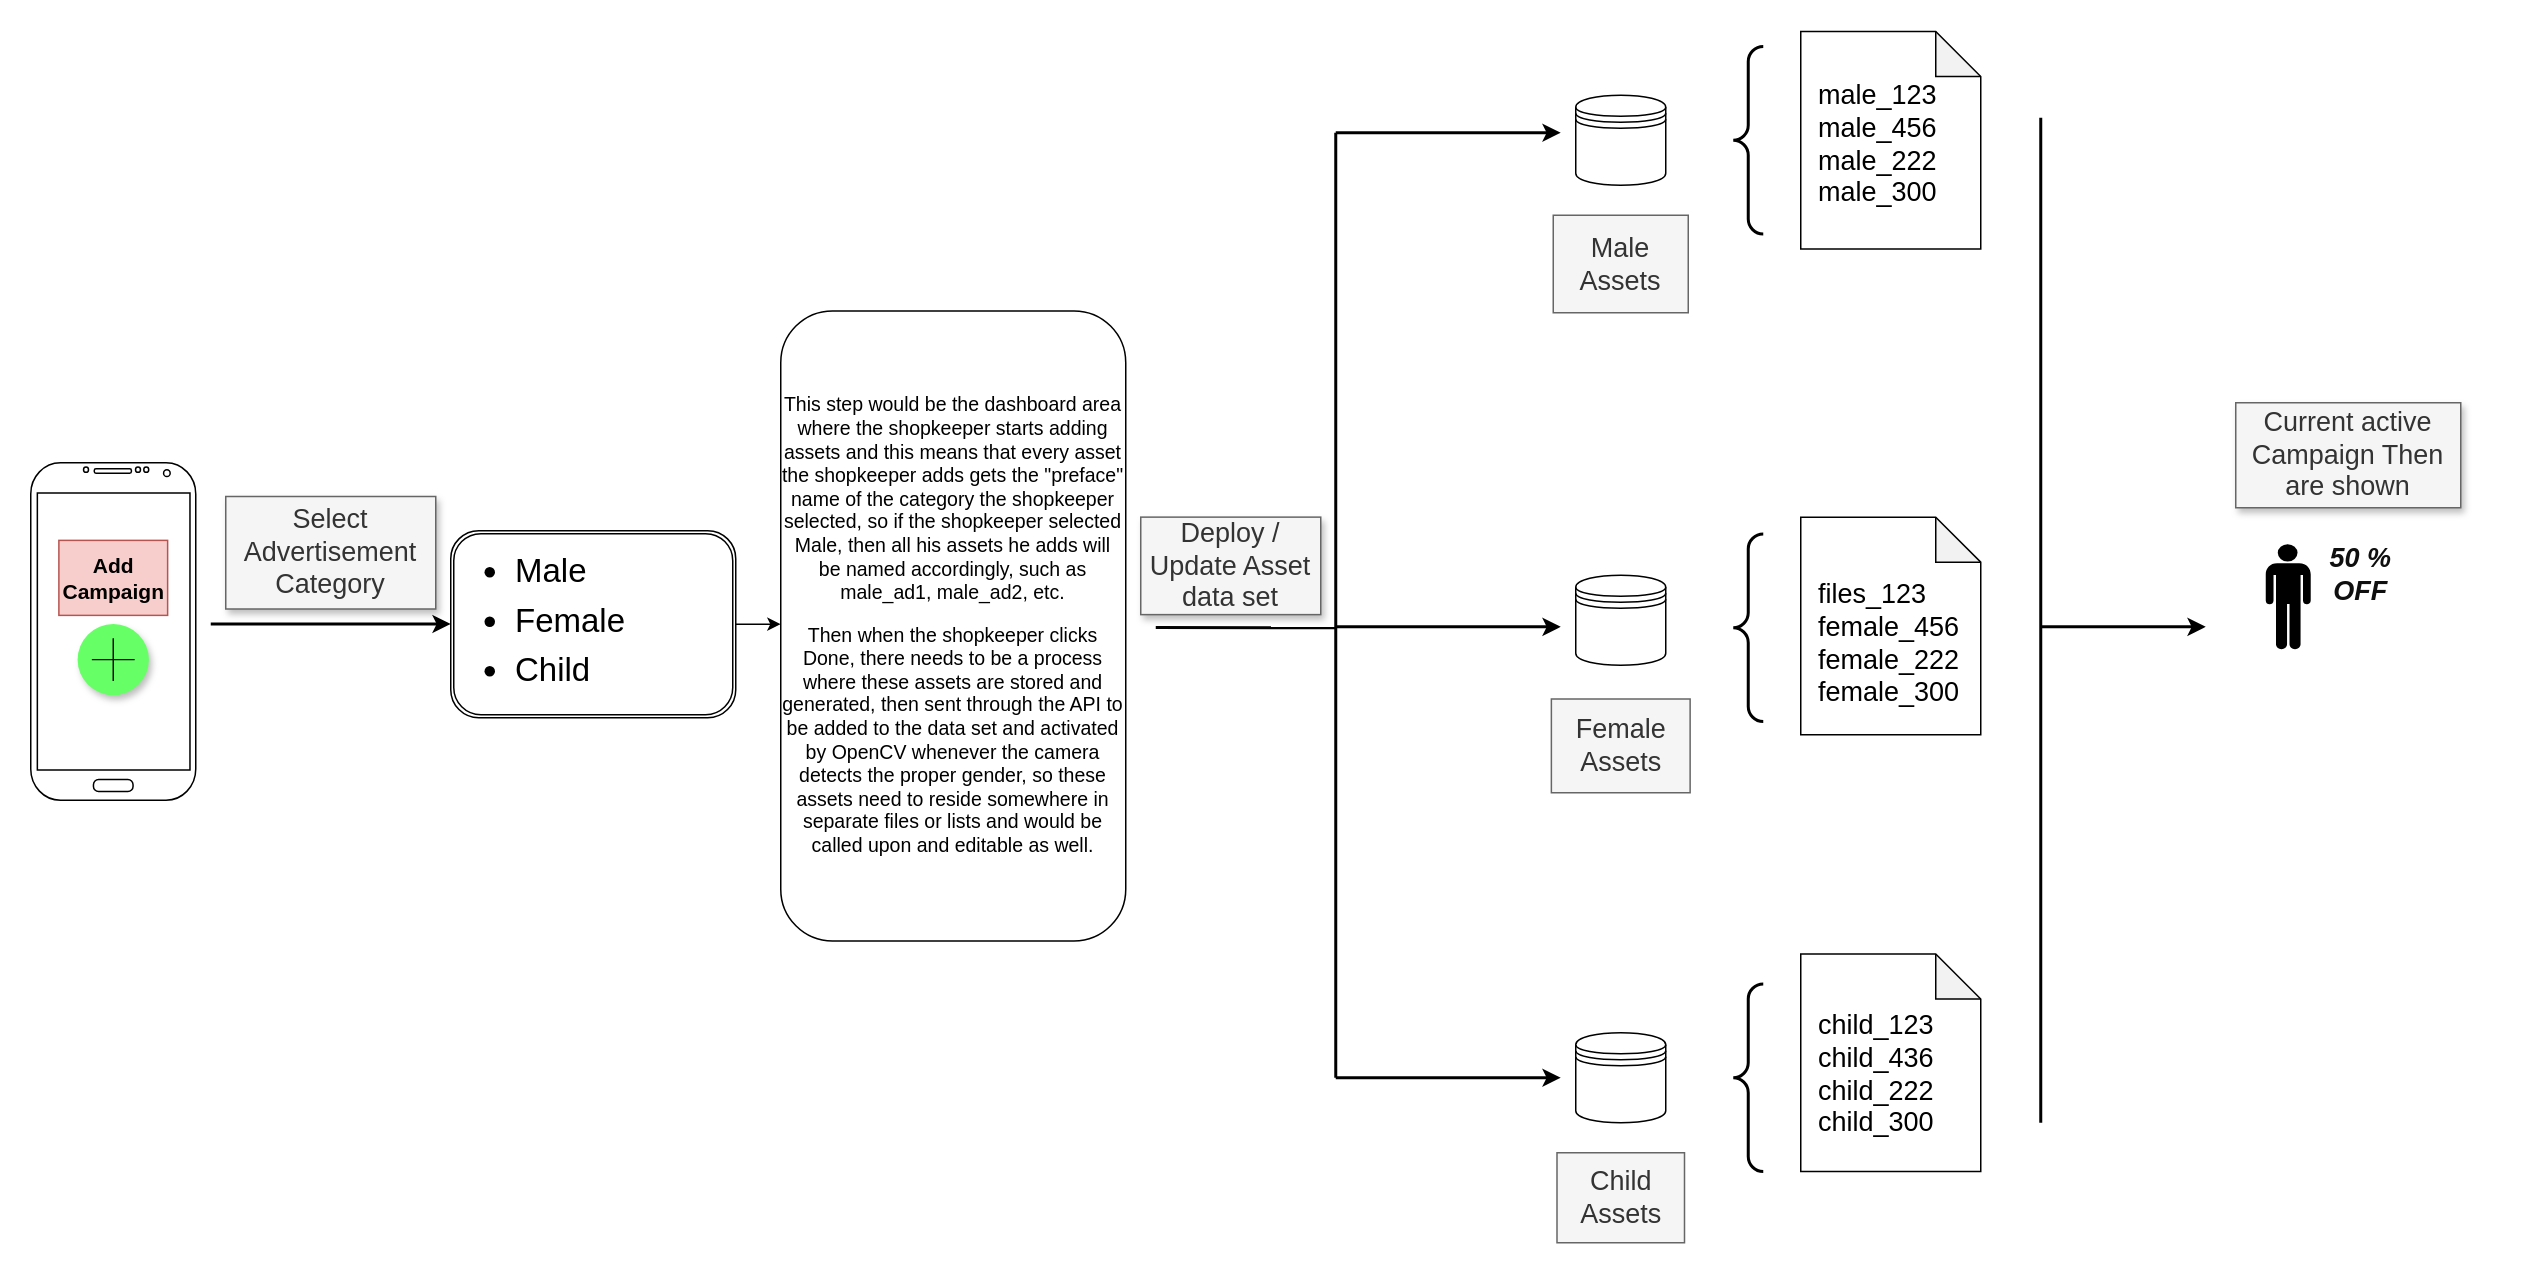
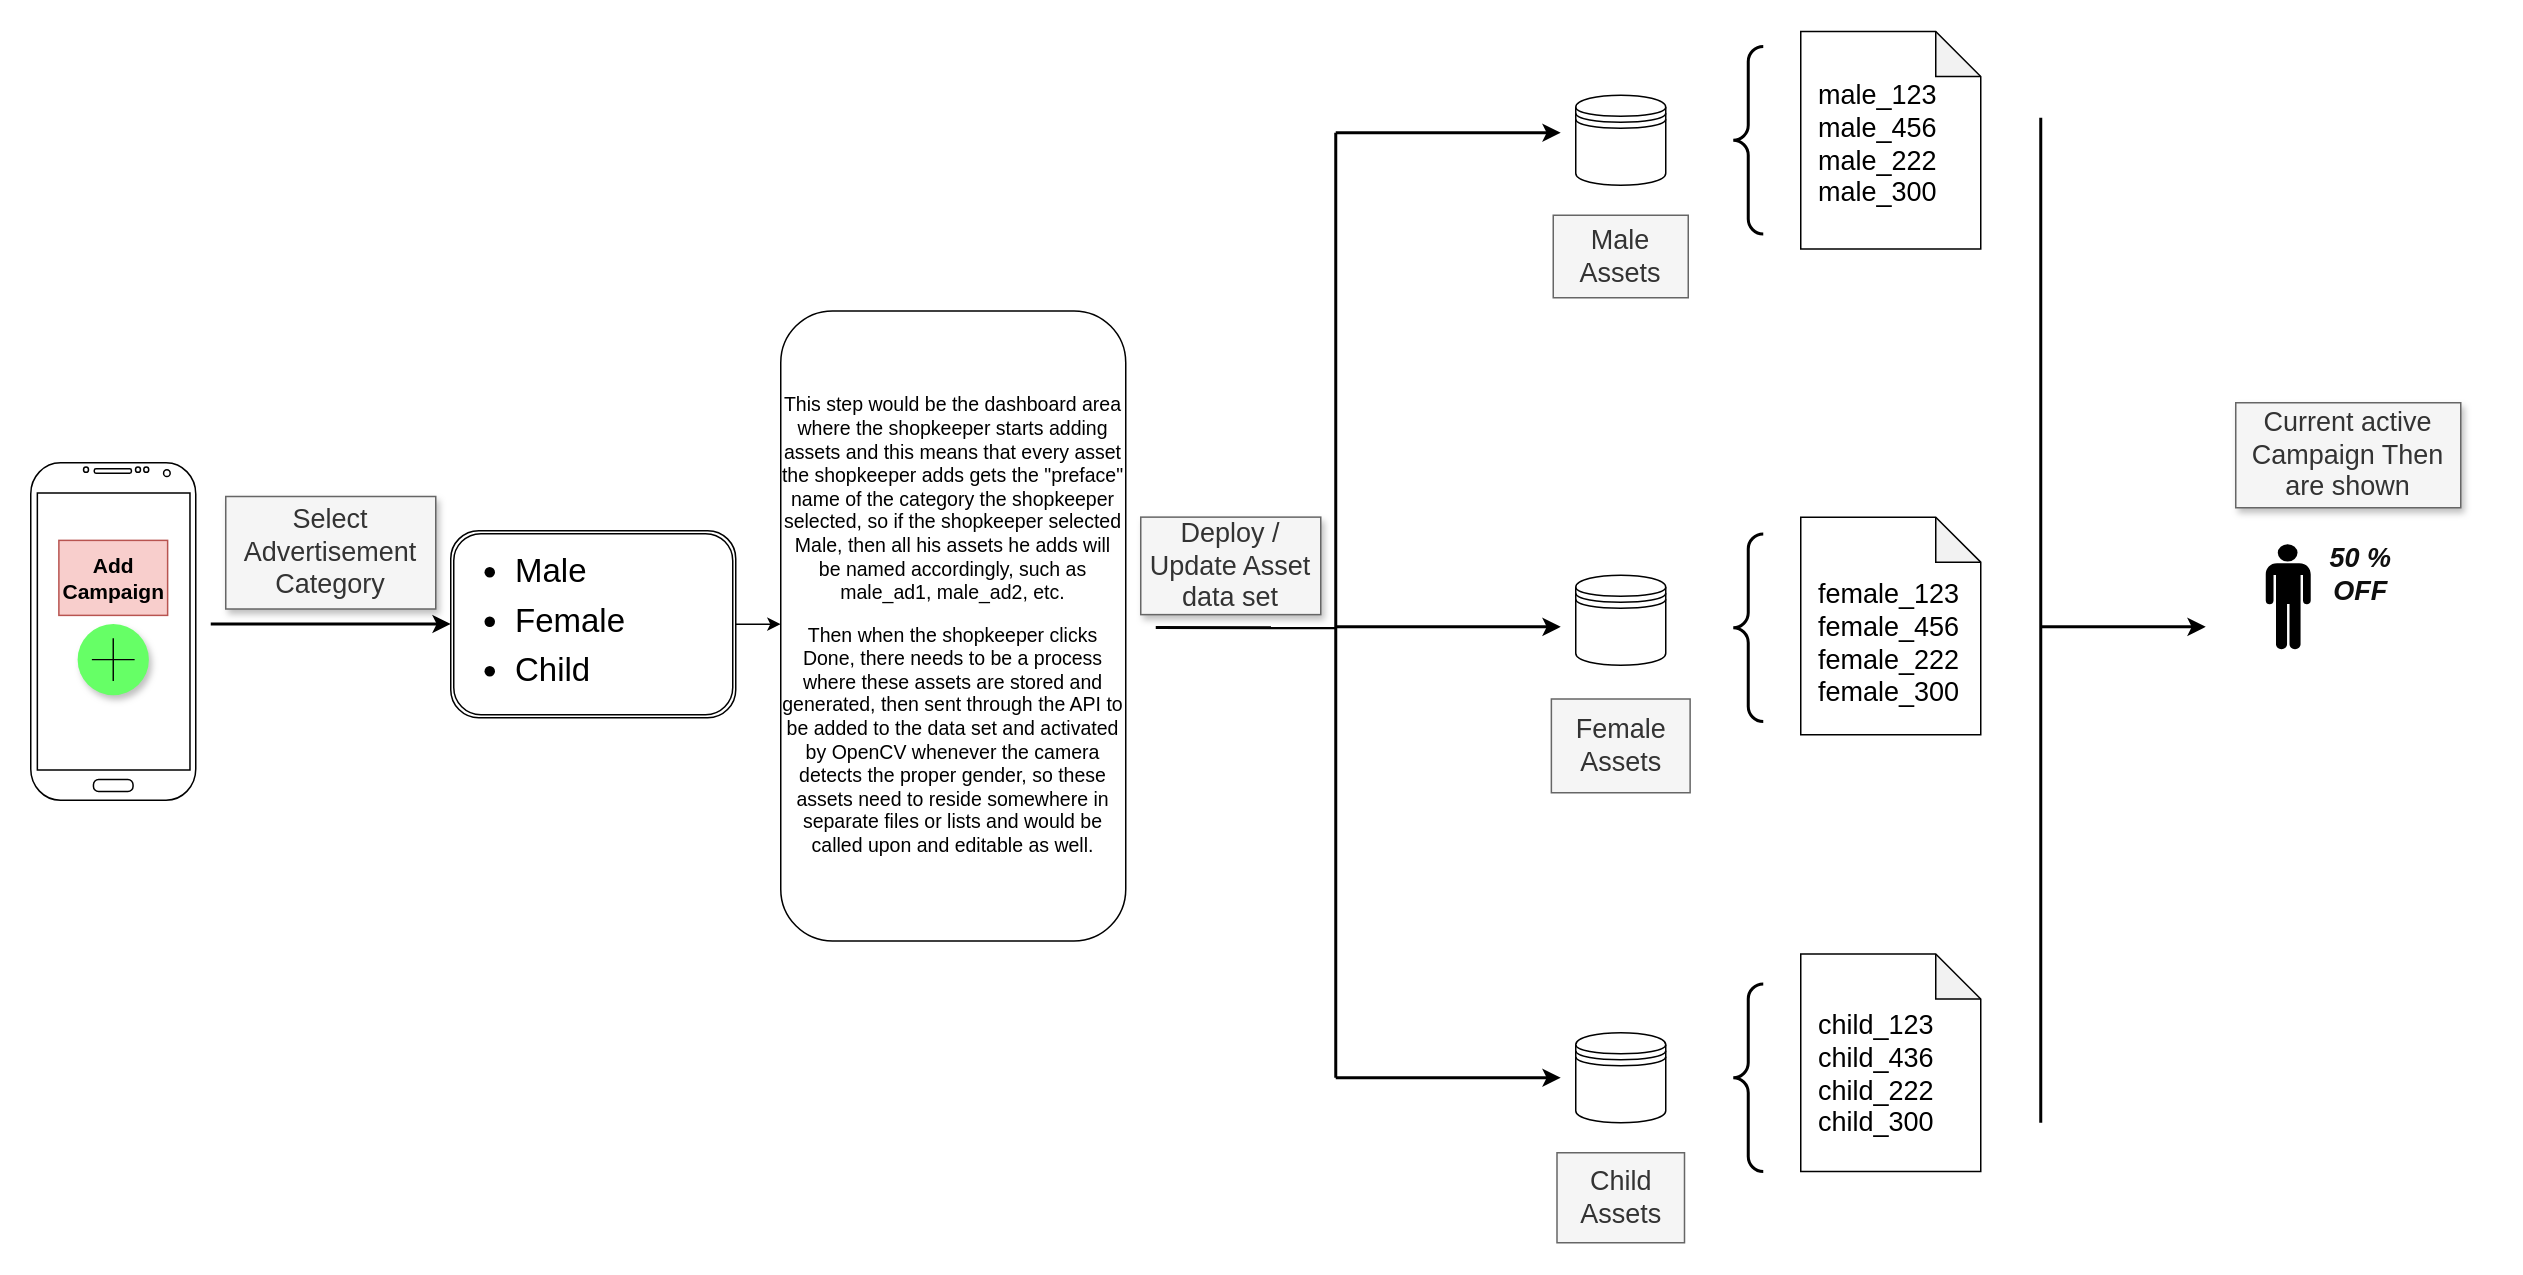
- <mxCell id="26" value="&lt;font style=&quot;font-size: 18px&quot;&gt;Male Assets&lt;/font&gt;" style="text;html=1;strokeColor=#666666;fillColor=#f5f5f5;align=center;verticalAlign=middle;whiteSpace=wrap;rounded=0;shadow=0;sketch=0;fontColor=#333333;" parent="1" vertex="1"><mxGeometry x="1035" y="143" width="90" height="65" as="geometry" /></mxCell>
+ <mxCell id="26" value="&lt;font style=&quot;font-size: 18px&quot;&gt;Male Assets&lt;/font&gt;" style="text;html=1;strokeColor=#666666;fillColor=#f5f5f5;align=center;verticalAlign=middle;whiteSpace=wrap;rounded=0;shadow=0;sketch=0;fontColor=#333333;" parent="1" vertex="1"><mxGeometry x="1035" y="143" width="90" height="55" as="geometry" /></mxCell>
- <mxCell id="39" value="&lt;div style=&quot;font-size: 18px&quot;&gt;&lt;font style=&quot;font-size: 18px&quot;&gt;files_123&lt;/font&gt;&lt;/div&gt;&lt;div style=&quot;font-size: 18px&quot;&gt;&lt;font style=&quot;font-size: 18px&quot;&gt;female_456&lt;/font&gt;&lt;/div&gt;&lt;div style=&quot;font-size: 18px&quot;&gt;&lt;font style=&quot;font-size: 18px&quot;&gt;female_222&lt;/font&gt;&lt;/div&gt;&lt;div style=&quot;font-size: 18px&quot;&gt;&lt;font style=&quot;font-size: 18px&quot;&gt;female_300&lt;br&gt;&lt;/font&gt;&lt;/div&gt;" style="text;html=1;strokeColor=none;fillColor=none;align=left;verticalAlign=middle;whiteSpace=wrap;rounded=0;shadow=0;sketch=0;" parent="1" vertex="1"><mxGeometry x="1210" y="369.25" width="100" height="120" as="geometry" /></mxCell>
+ <mxCell id="39" value="&lt;div style=&quot;font-size: 18px&quot;&gt;&lt;font style=&quot;font-size: 18px&quot;&gt;female_123&lt;/font&gt;&lt;/div&gt;&lt;div style=&quot;font-size: 18px&quot;&gt;&lt;font style=&quot;font-size: 18px&quot;&gt;female_456&lt;/font&gt;&lt;/div&gt;&lt;div style=&quot;font-size: 18px&quot;&gt;&lt;font style=&quot;font-size: 18px&quot;&gt;female_222&lt;/font&gt;&lt;/div&gt;&lt;div style=&quot;font-size: 18px&quot;&gt;&lt;font style=&quot;font-size: 18px&quot;&gt;female_300&lt;br&gt;&lt;/font&gt;&lt;/div&gt;" style="text;html=1;strokeColor=none;fillColor=none;align=left;verticalAlign=middle;whiteSpace=wrap;rounded=0;shadow=0;sketch=0;" parent="1" vertex="1"><mxGeometry x="1210" y="369.25" width="100" height="120" as="geometry" /></mxCell>
